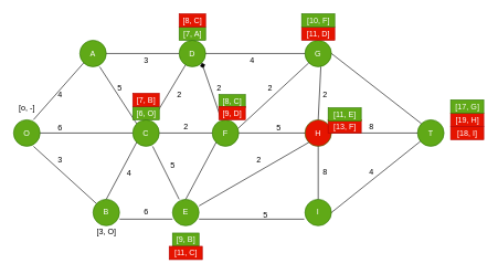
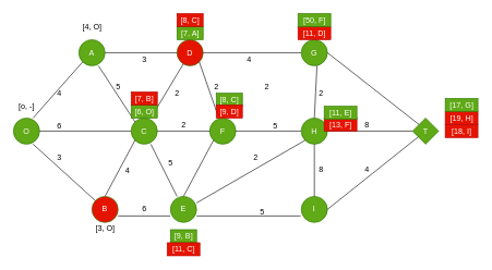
- <mxCell id="68" value="[10, F]" style="text;html=1;align=center;verticalAlign=middle;resizable=0;points=[];autosize=1;fillColor=#60a917;strokeColor=#2D7600;fontColor=#ffffff;" parent="1" vertex="1"><mxGeometry x="455" y="20" width="50" height="20" as="geometry" /></mxCell>
+ <mxCell id="68" value="[50, F]" style="text;html=1;align=center;verticalAlign=middle;resizable=0;points=[];autosize=1;fillColor=#60a917;strokeColor=#2D7600;fontColor=#ffffff;" parent="1" vertex="1"><mxGeometry x="455" y="20" width="50" height="20" as="geometry" /></mxCell>
+ <mxCell id="57" value="[4, O]" style="text;html=1;align=center;verticalAlign=middle;resizable=0;points=[];autosize=1;" parent="1" vertex="1"><mxGeometry x="120" y="30" width="40" height="20" as="geometry" /></mxCell>
- <mxCell id="4" value="D" style="ellipse;whiteSpace=wrap;html=1;aspect=fixed;fillColor=#60a917;strokeColor=#2D7600;fontColor=#ffffff;" parent="1" vertex="1"><mxGeometry x="270" y="60" width="40" height="40" as="geometry" /></mxCell>
+ <mxCell id="4" value="D" style="ellipse;whiteSpace=wrap;html=1;aspect=fixed;fillColor=#e51400;strokeColor=#2D7600;fontColor=#ffffff;" parent="1" vertex="1"><mxGeometry x="270" y="60" width="40" height="40" as="geometry" /></mxCell>
- <mxCell id="32" value="" style="endArrow=diamond;html=1;exitX=0.35;exitY=0;exitDx=0;exitDy=0;exitPerimeter=0;entryX=1;entryY=1;entryDx=0;entryDy=0;" parent="1" source="7" target="4" edge="1"><mxGeometry width="50" height="50" relative="1" as="geometry"><mxPoint x="255" y="140" as="sourcePoint" /><mxPoint x="305" y="90" as="targetPoint" /></mxGeometry></mxCell>
+ <mxCell id="32" value="" style="endArrow=none;html=1;exitX=0.35;exitY=0;exitDx=0;exitDy=0;exitPerimeter=0;entryX=1;entryY=1;entryDx=0;entryDy=0;" parent="1" source="7" target="4" edge="1"><mxGeometry width="50" height="50" relative="1" as="geometry"><mxPoint x="255" y="140" as="sourcePoint" /><mxPoint x="305" y="90" as="targetPoint" /></mxGeometry></mxCell>
- <mxCell id="14" value="" style="endArrow=none;html=1;entryX=0;entryY=1;entryDx=0;entryDy=0;exitX=0.975;exitY=0.325;exitDx=0;exitDy=0;exitPerimeter=0;" parent="1" source="7" target="5" edge="1"><mxGeometry width="50" height="50" relative="1" as="geometry"><mxPoint x="360" y="190" as="sourcePoint" /><mxPoint x="470" y="90" as="targetPoint" /><Array as="points" /></mxGeometry></mxCell>
- <mxCell id="6" value="H" style="ellipse;whiteSpace=wrap;html=1;aspect=fixed;fillColor=#e51400;strokeColor=#2D7600;fontColor=#ffffff;" parent="1" vertex="1"><mxGeometry x="460" y="180" width="40" height="40" as="geometry" /></mxCell>
+ <mxCell id="6" value="H" style="ellipse;whiteSpace=wrap;html=1;aspect=fixed;fillColor=#60a917;strokeColor=#2D7600;fontColor=#ffffff;" parent="1" vertex="1"><mxGeometry x="460" y="180" width="40" height="40" as="geometry" /></mxCell>
- <mxCell id="12" value="T" style="ellipse;whiteSpace=wrap;html=1;aspect=fixed;fillColor=#60a917;strokeColor=#2D7600;fontColor=#ffffff;" parent="1" vertex="1"><mxGeometry x="630" y="180" width="40" height="40" as="geometry" /></mxCell>
+ <mxCell id="12" value="T" style="rhombus;whiteSpace=wrap;html=1;aspect=fixed;fillColor=#60a917;strokeColor=#2D7600;fontColor=#ffffff;" parent="1" vertex="1"><mxGeometry x="630" y="180" width="40" height="40" as="geometry" /></mxCell>
- <mxCell id="9" value="B" style="ellipse;whiteSpace=wrap;html=1;aspect=fixed;fillColor=#60a917;strokeColor=#2D7600;fontColor=#ffffff;" parent="1" vertex="1"><mxGeometry x="140" y="300" width="40" height="40" as="geometry" /></mxCell>
+ <mxCell id="9" value="B" style="ellipse;whiteSpace=wrap;html=1;aspect=fixed;fillColor=#e51400;strokeColor=#2D7600;fontColor=#ffffff;" parent="1" vertex="1"><mxGeometry x="140" y="300" width="40" height="40" as="geometry" /></mxCell>
